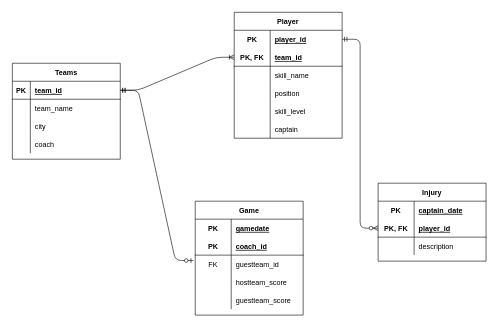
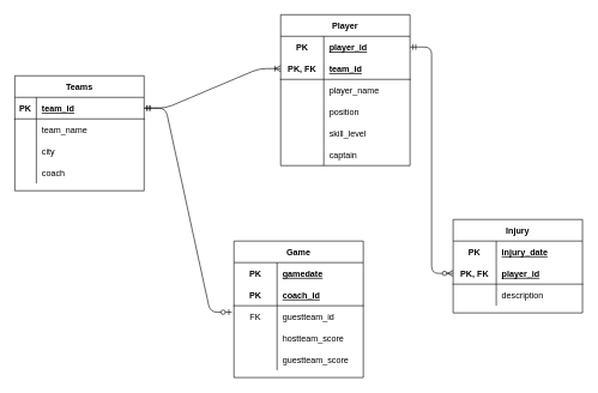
- <mxCell id="11" value="skill_name" style="shape=partialRectangle;connectable=0;fillColor=none;top=0;left=0;bottom=0;right=0;align=left;spacingLeft=6;overflow=hidden;" parent="9" vertex="1"><mxGeometry x="60" width="120" height="30" as="geometry" /></mxCell>
+ <mxCell id="11" value="player_name" style="shape=partialRectangle;connectable=0;fillColor=none;top=0;left=0;bottom=0;right=0;align=left;spacingLeft=6;overflow=hidden;" parent="9" vertex="1"><mxGeometry x="60" width="120" height="30" as="geometry" /></mxCell>
- <mxCell id="40" value="captain_date" style="shape=partialRectangle;connectable=0;fillColor=none;top=0;left=0;bottom=0;right=0;align=left;spacingLeft=6;fontStyle=5;overflow=hidden;" vertex="1" parent="38"><mxGeometry x="60" width="120" height="30" as="geometry" /></mxCell>
+ <mxCell id="40" value="injury_date" style="shape=partialRectangle;connectable=0;fillColor=none;top=0;left=0;bottom=0;right=0;align=left;spacingLeft=6;fontStyle=5;overflow=hidden;" vertex="1" parent="38"><mxGeometry x="60" width="120" height="30" as="geometry" /></mxCell>
